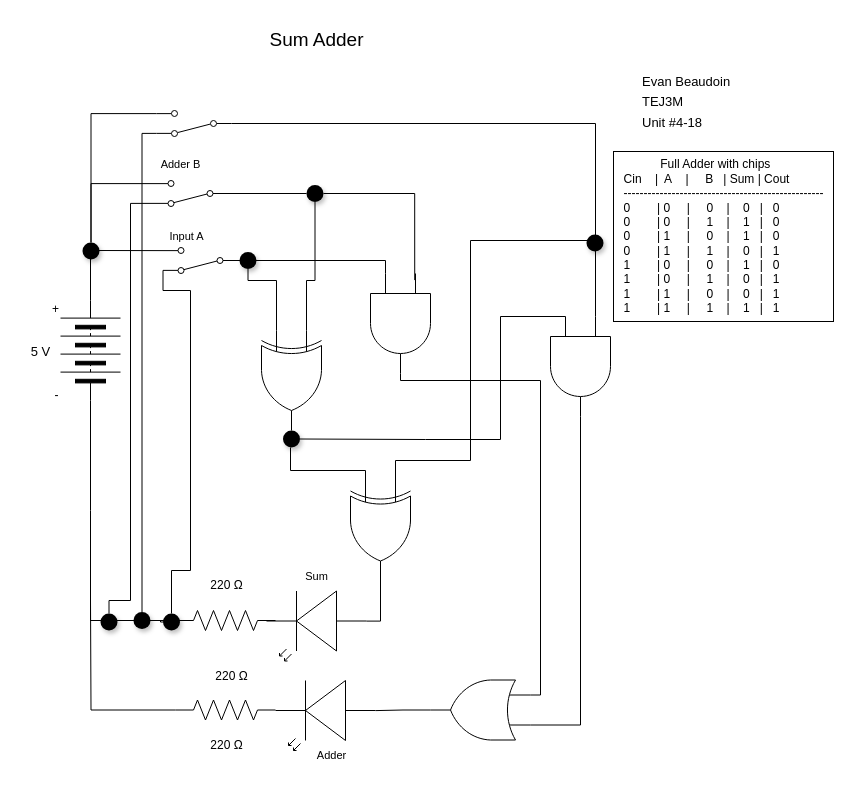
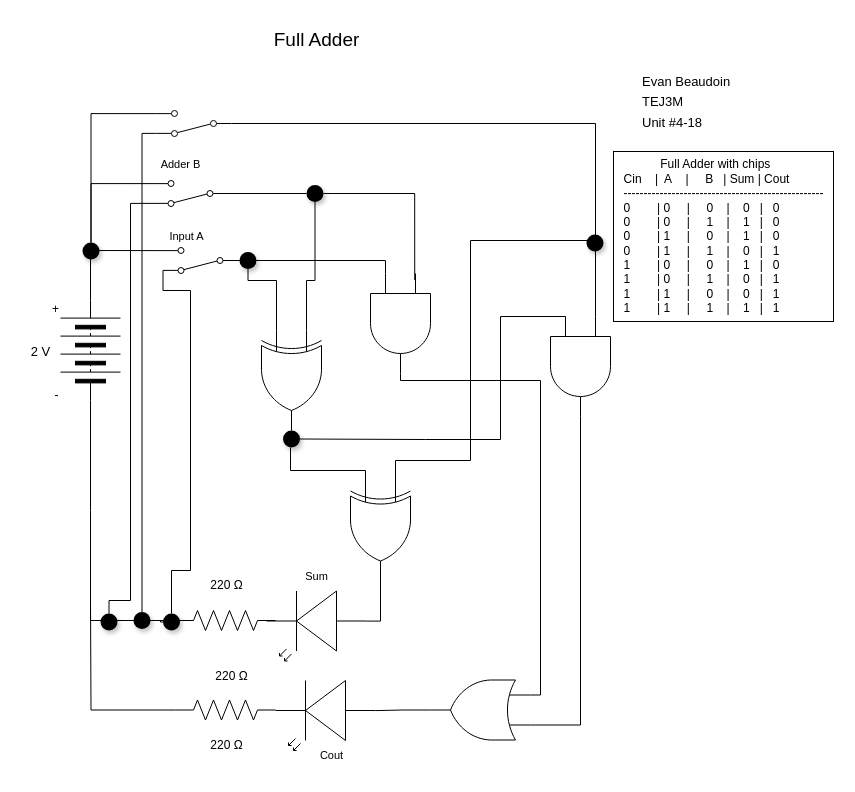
- <mxCell id="16" value="Sum Adder" style="text;html=1;align=center;verticalAlign=middle;resizable=0;points=[];autosize=1;strokeColor=none;fillColor=none;fontSize=19;" parent="1" vertex="1"><mxGeometry x="261" y="20" width="110" height="40" as="geometry" /></mxCell>
+ <mxCell id="16" value="Full Adder" style="text;html=1;align=center;verticalAlign=middle;resizable=0;points=[];autosize=1;strokeColor=none;fillColor=none;fontSize=19;" parent="1" vertex="1"><mxGeometry x="261" y="20" width="110" height="40" as="geometry" /></mxCell>
- <mxCell id="18" value="5 V" style="text;html=1;align=center;verticalAlign=middle;resizable=0;points=[];autosize=1;strokeColor=none;fillColor=none;fontSize=13;" parent="1" vertex="1"><mxGeometry x="20" y="336" width="40" height="30" as="geometry" /></mxCell>
+ <mxCell id="18" value="2 V" style="text;html=1;align=center;verticalAlign=middle;resizable=0;points=[];autosize=1;strokeColor=none;fillColor=none;fontSize=13;" parent="1" vertex="1"><mxGeometry x="20" y="336" width="40" height="30" as="geometry" /></mxCell>
- <mxCell id="30" value="Adder" style="text;html=1;align=center;verticalAlign=middle;resizable=0;points=[];autosize=1;strokeColor=none;fillColor=none;fontSize=11;fontFamily=Helvetica;fontColor=default;" parent="1" vertex="1"><mxGeometry x="306" y="740" width="50" height="30" as="geometry" /></mxCell>
+ <mxCell id="30" value="Cout" style="text;html=1;align=center;verticalAlign=middle;resizable=0;points=[];autosize=1;strokeColor=none;fillColor=none;fontSize=11;fontFamily=Helvetica;fontColor=default;" parent="1" vertex="1"><mxGeometry x="306" y="740" width="50" height="30" as="geometry" /></mxCell>
